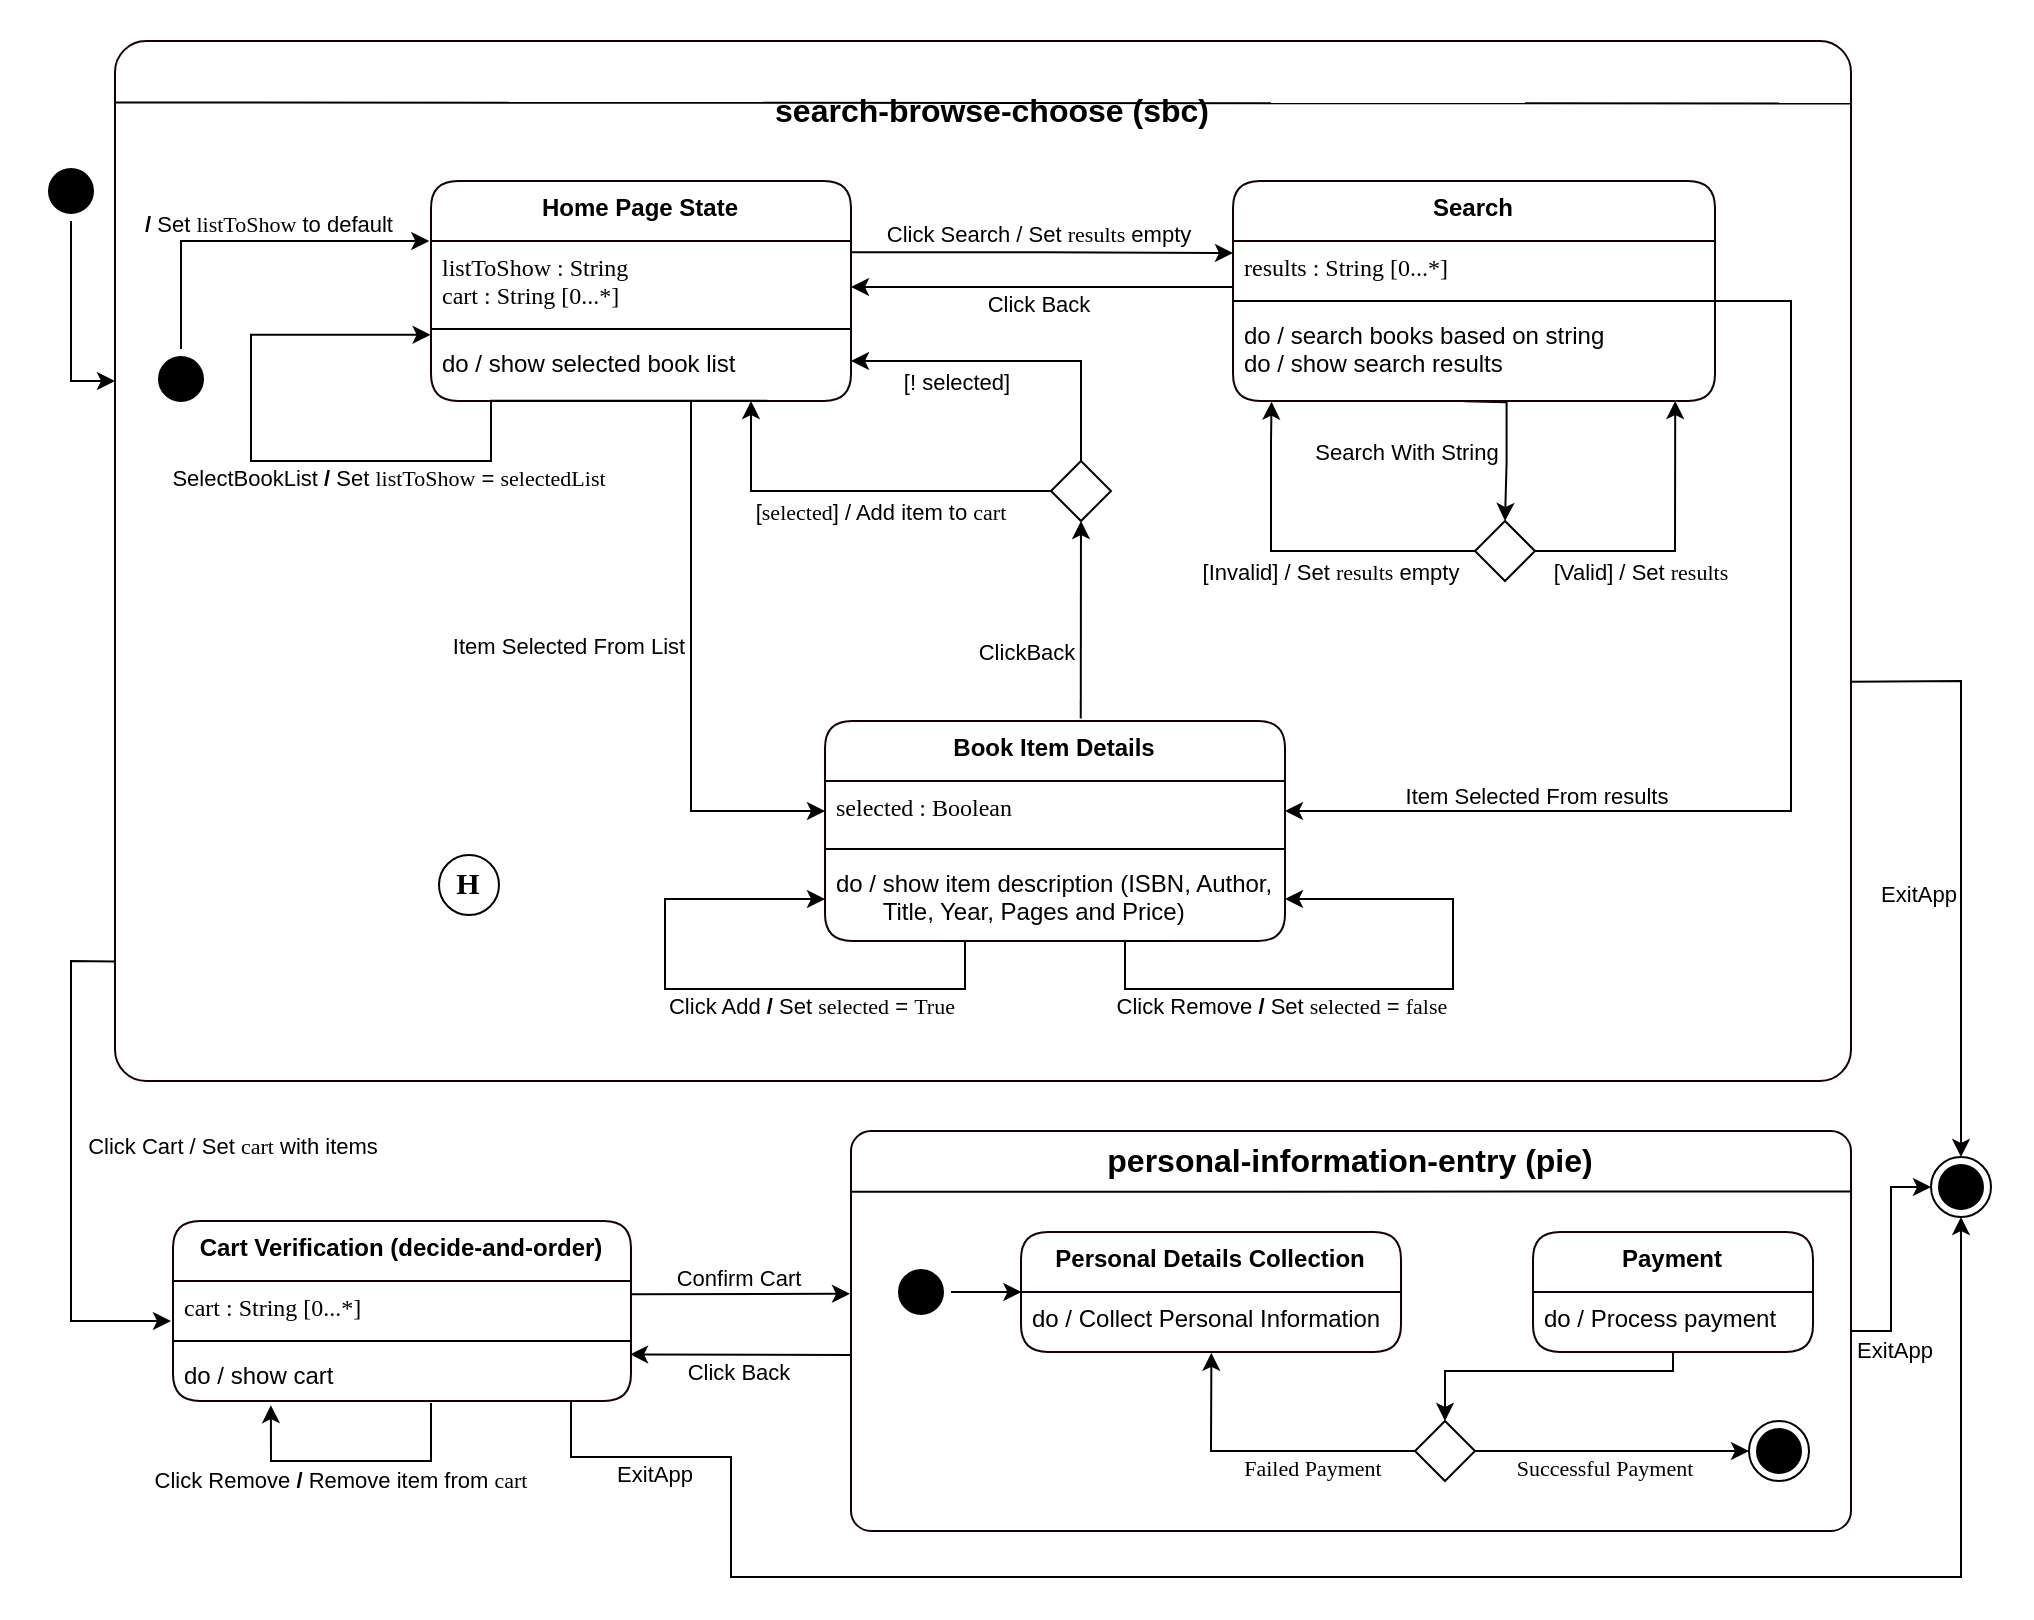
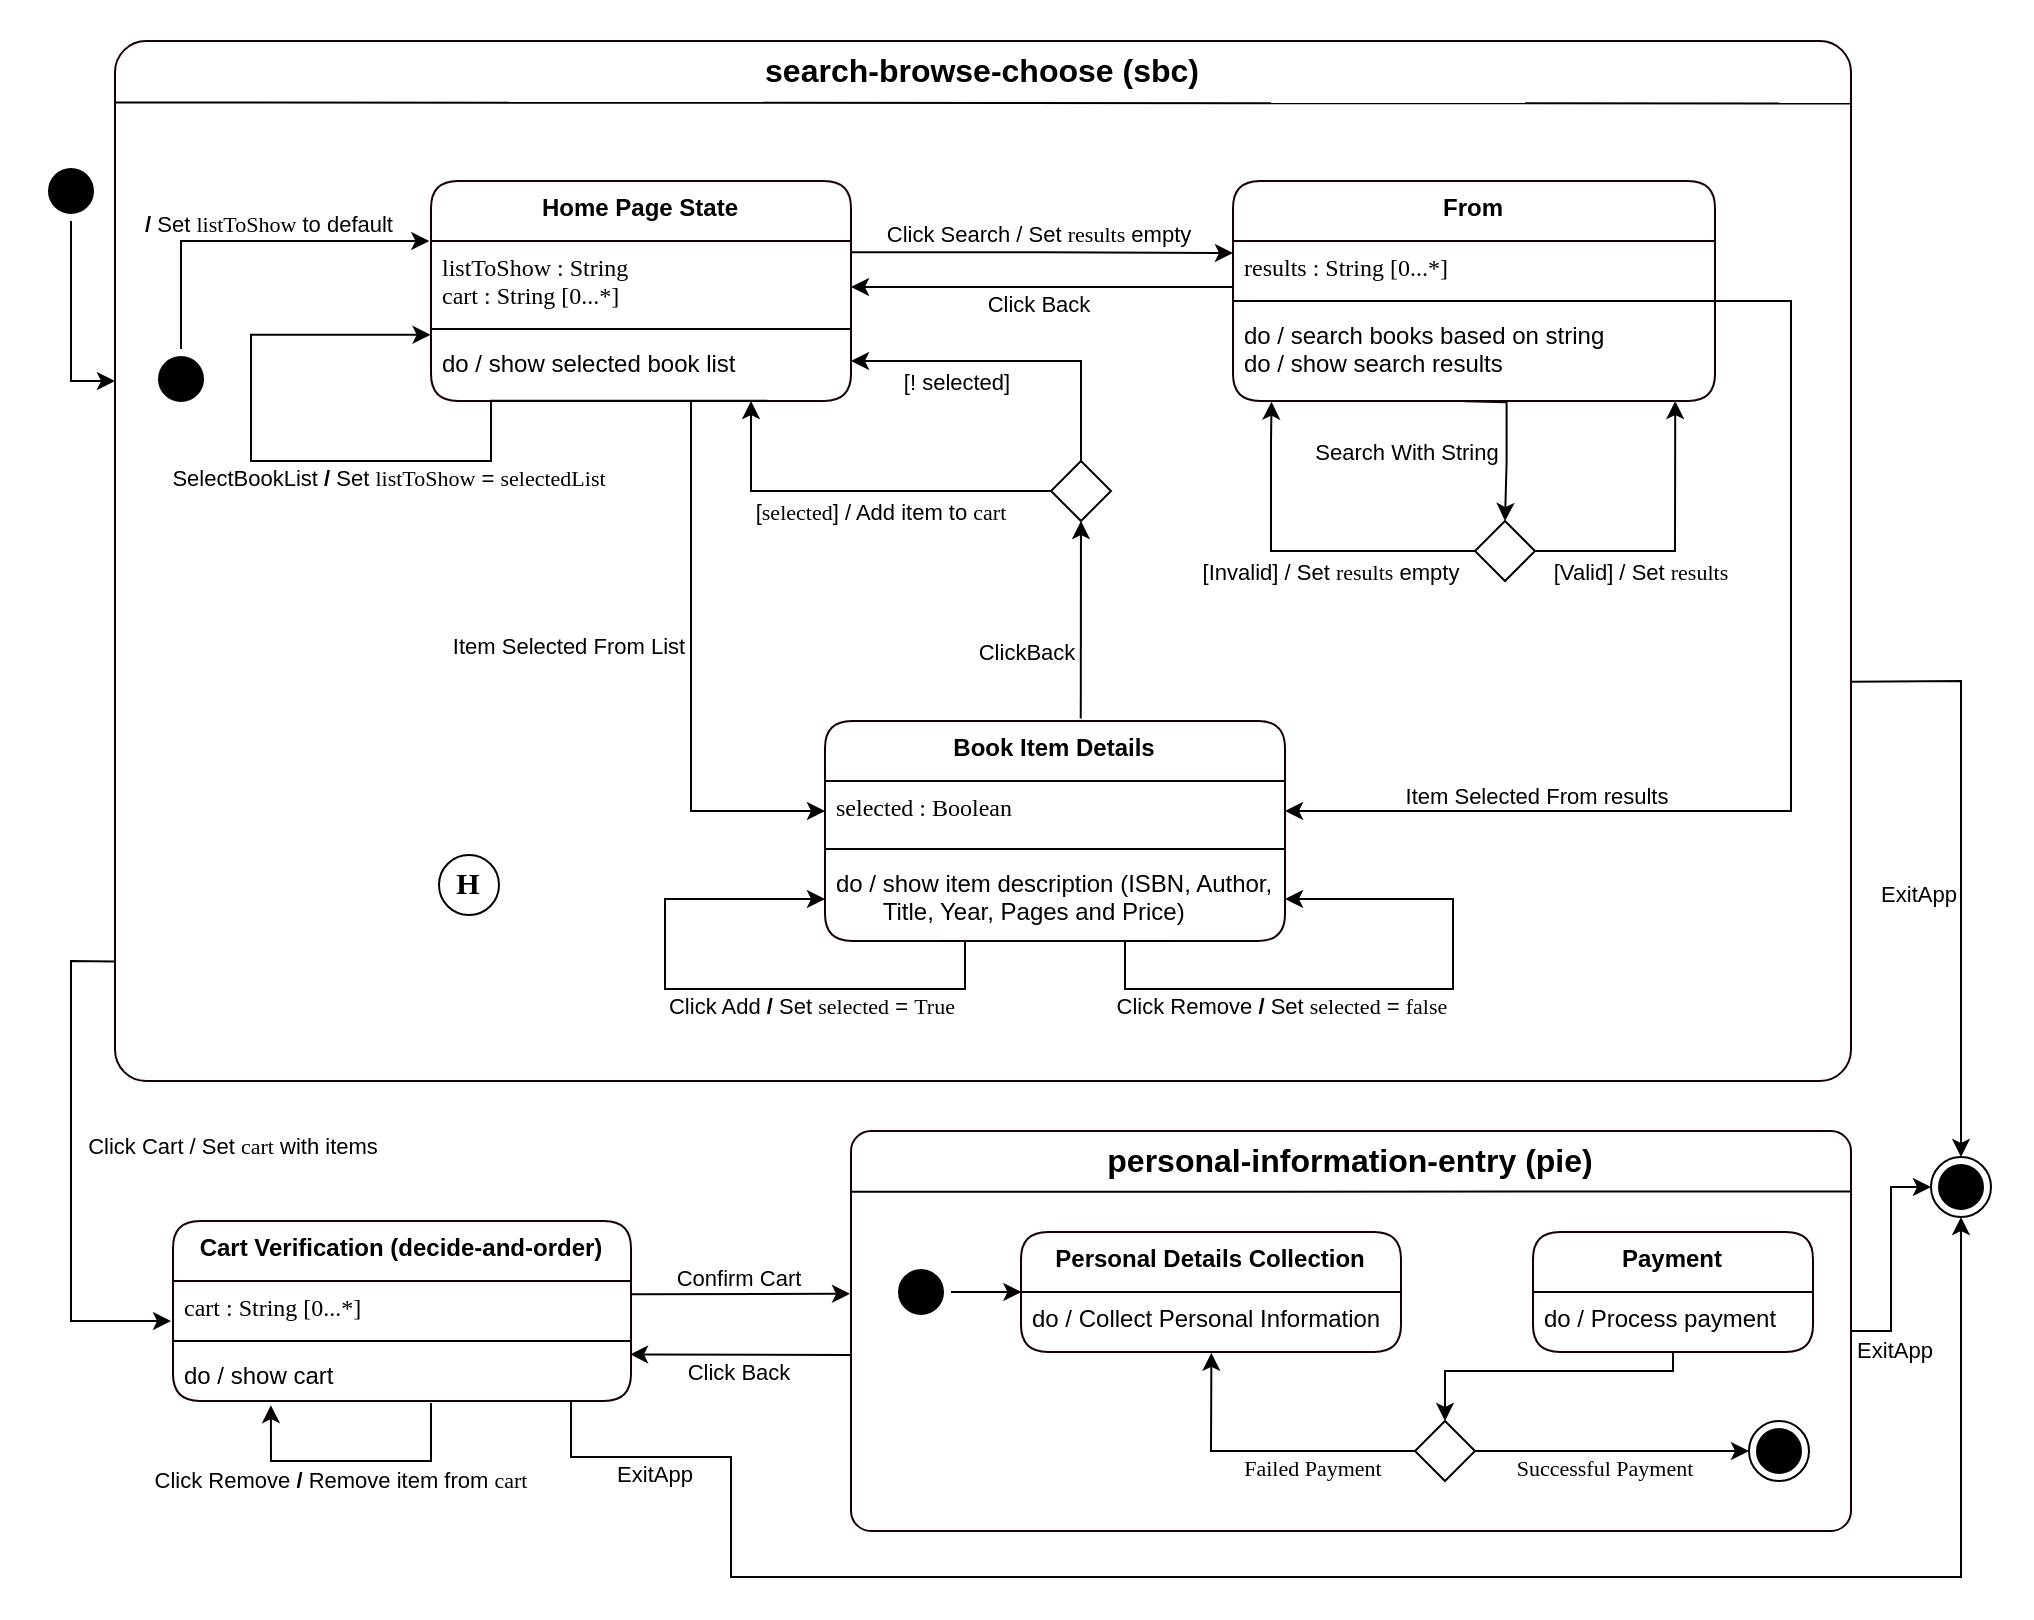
- <mxCell id="9" value="&lt;b&gt;&lt;font style=&quot;font-size: 16px&quot;&gt;search-browse-choose (sbc)&lt;/font&gt;&lt;/b&gt;" style="text;html=1;strokeColor=none;fillColor=none;align=center;verticalAlign=middle;whiteSpace=wrap;rounded=0;" parent="1" vertex="1"><mxGeometry x="386" y="40" width="220" height="30" as="geometry" /></mxCell>
+ <mxCell id="9" value="&lt;b&gt;&lt;font style=&quot;font-size: 16px&quot;&gt;search-browse-choose (sbc)&lt;/font&gt;&lt;/b&gt;" style="text;html=1;strokeColor=none;fillColor=none;align=center;verticalAlign=middle;whiteSpace=wrap;rounded=0;" parent="1" vertex="1"><mxGeometry x="381" y="20" width="220" height="30" as="geometry" /></mxCell>
- <mxCell id="20" value="Search" style="swimlane;fontStyle=1;align=center;verticalAlign=top;childLayout=stackLayout;horizontal=1;startSize=30;horizontalStack=0;resizeParent=1;resizeParentMax=0;resizeLast=0;collapsible=1;marginBottom=0;strokeColor=#170000;fillColor=default;rounded=1;" parent="1" vertex="1"><mxGeometry x="616" y="90" width="241" height="110" as="geometry"><mxRectangle x="-490" y="-390" width="100" height="30" as="alternateBounds" /></mxGeometry></mxCell>
+ <mxCell id="20" value="From" style="swimlane;fontStyle=1;align=center;verticalAlign=top;childLayout=stackLayout;horizontal=1;startSize=30;horizontalStack=0;resizeParent=1;resizeParentMax=0;resizeLast=0;collapsible=1;marginBottom=0;strokeColor=#170000;fillColor=default;rounded=1;" parent="1" vertex="1"><mxGeometry x="616" y="90" width="241" height="110" as="geometry"><mxRectangle x="-490" y="-390" width="100" height="30" as="alternateBounds" /></mxGeometry></mxCell>
